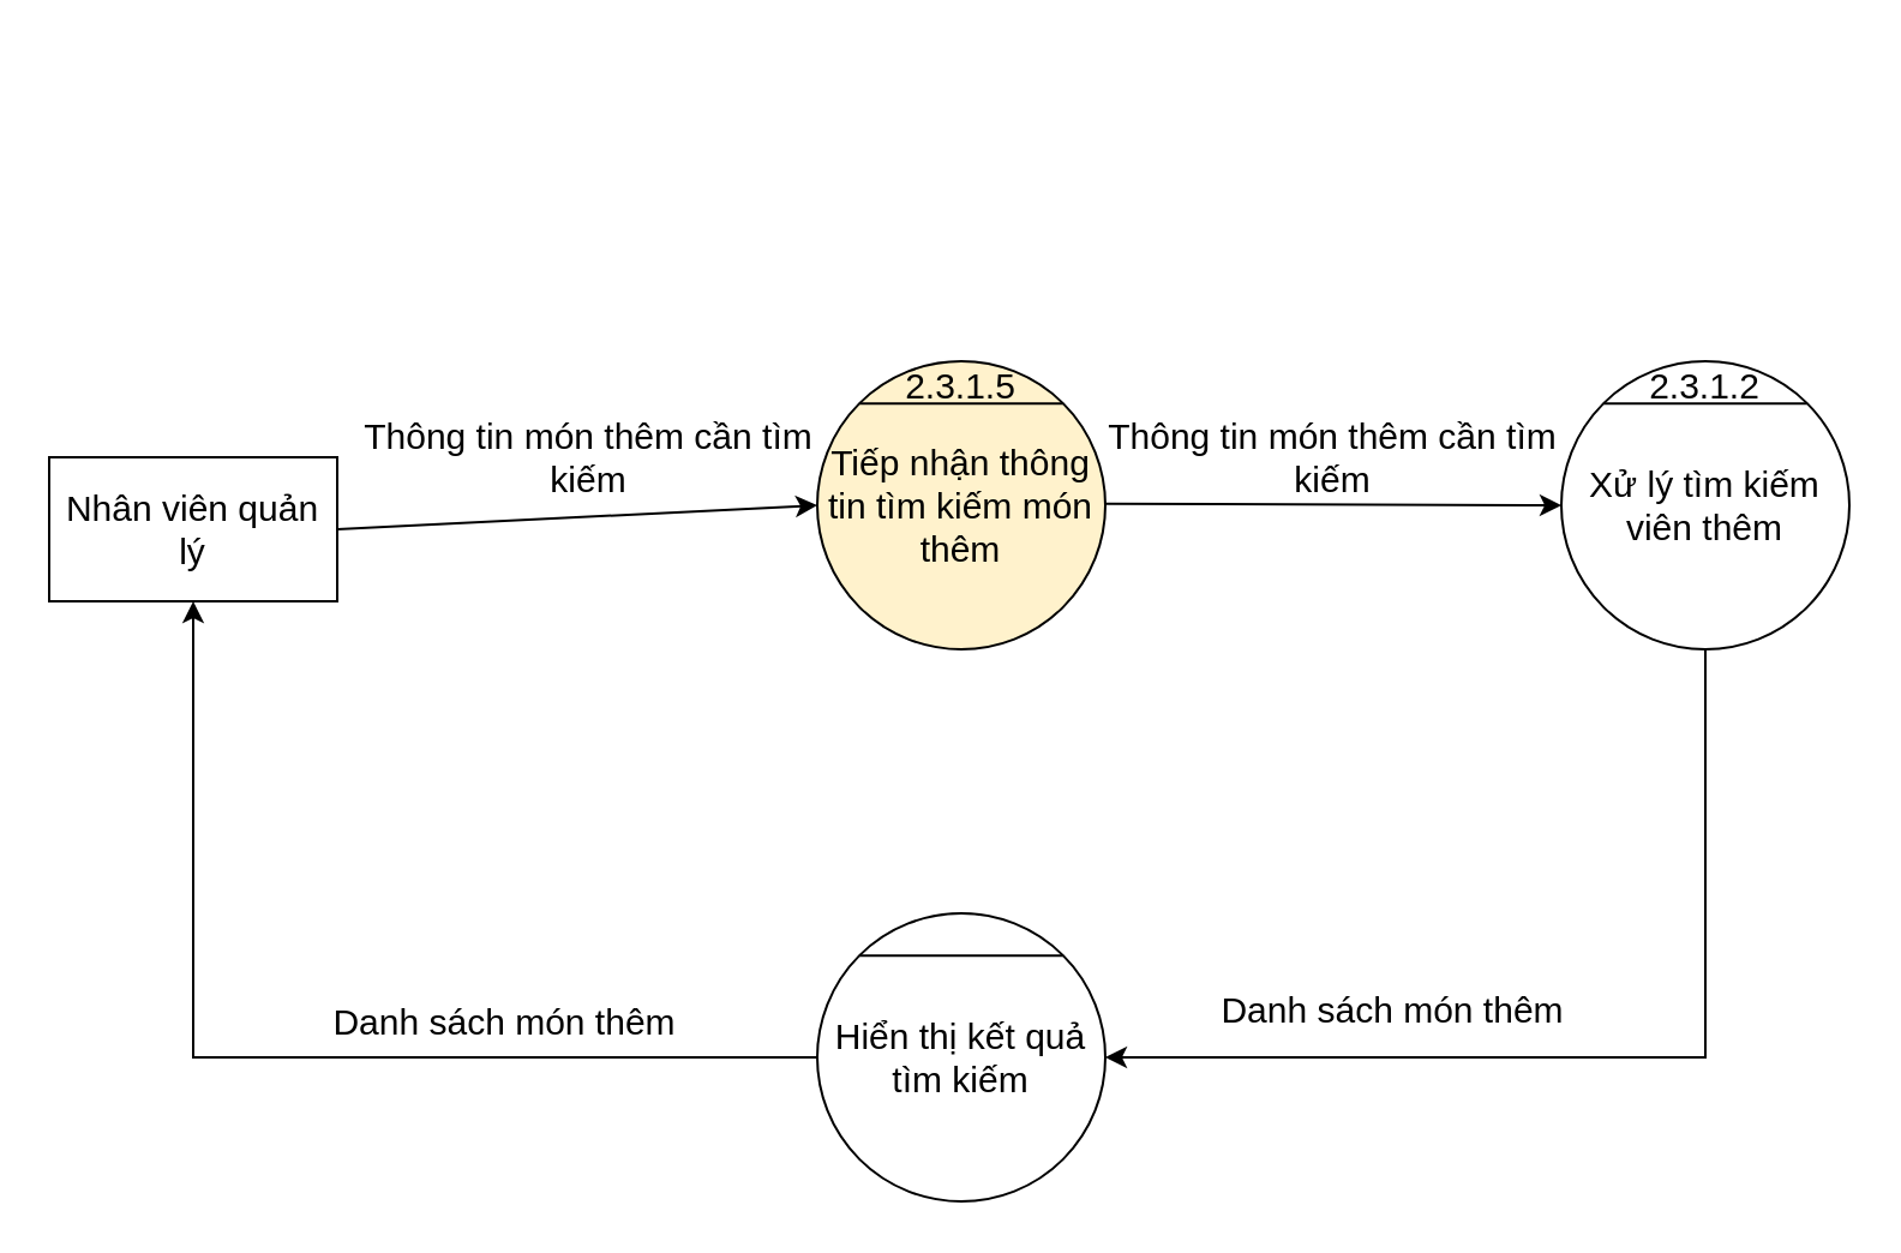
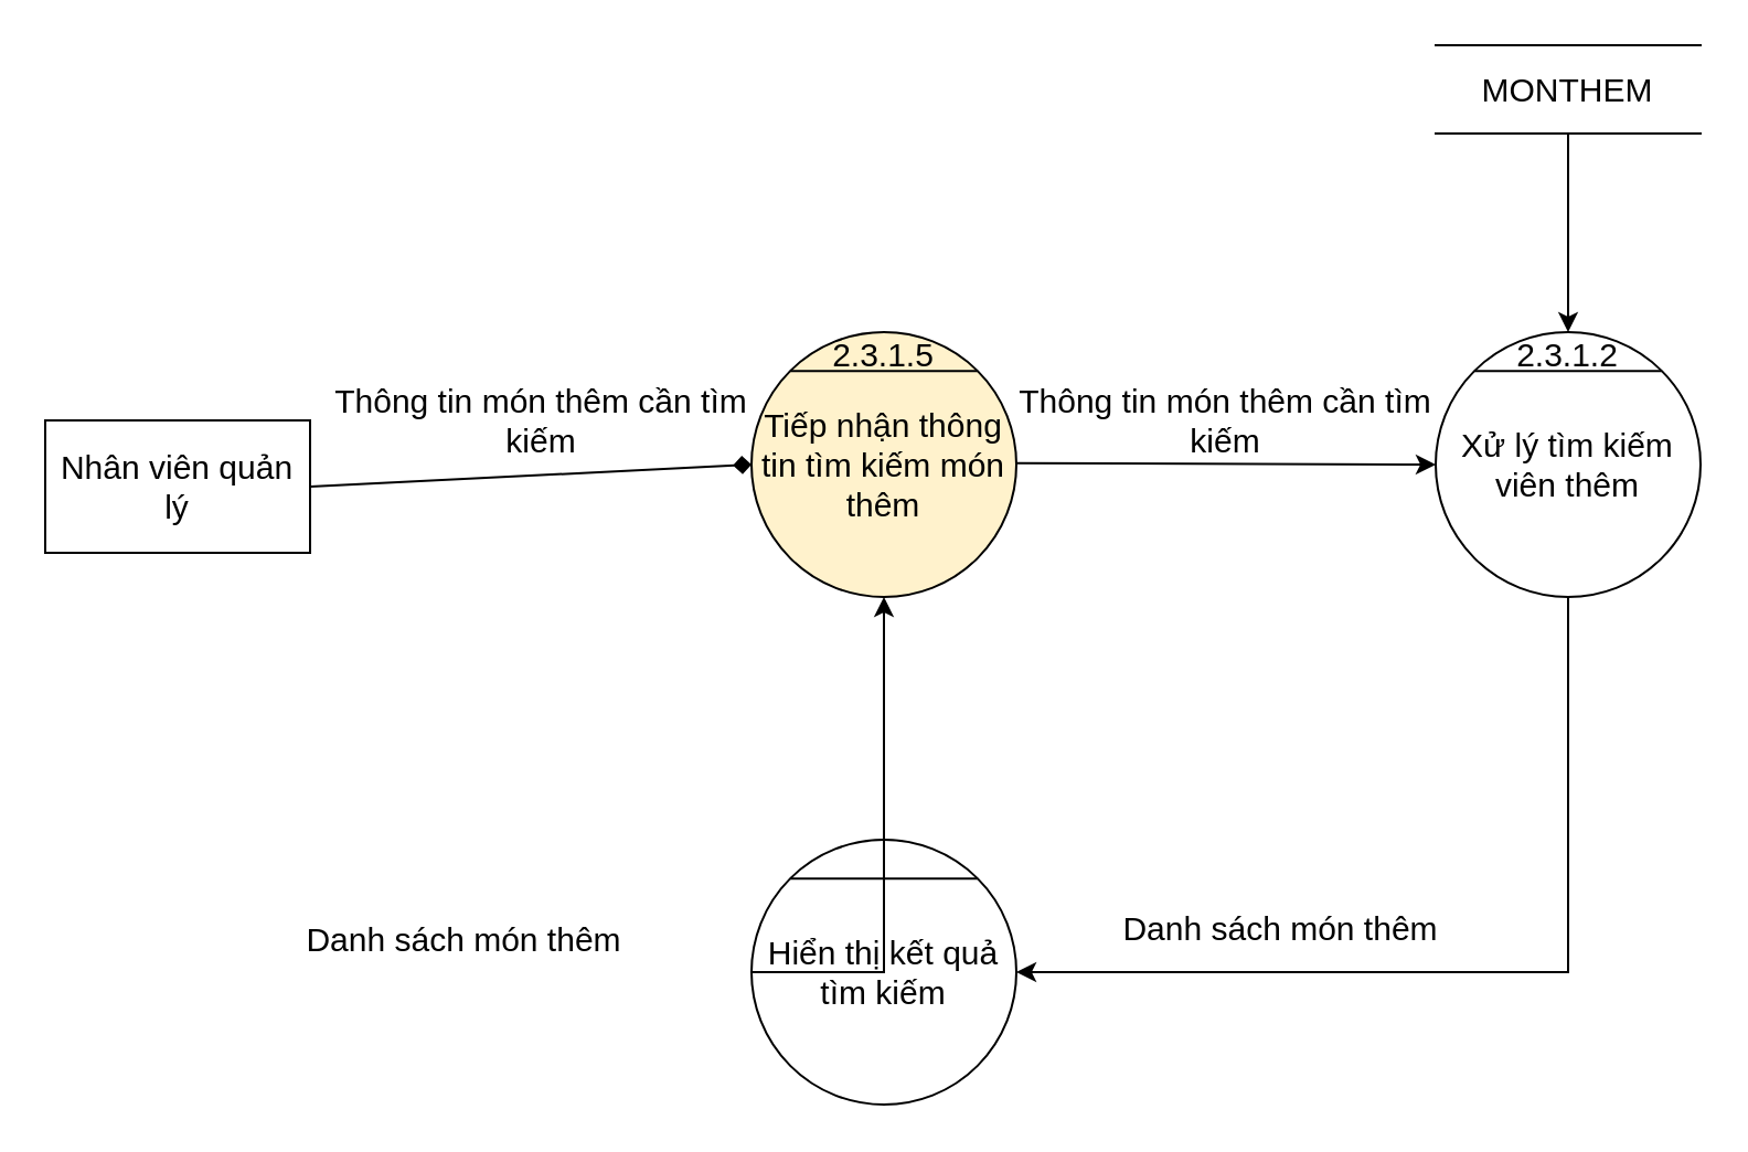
+ <mxCell id="15" value="MONTHEM" style="shape=partialRectangle;whiteSpace=wrap;html=1;left=0;right=0;fillColor=none;fontSize=15;" vertex="1" parent="1"><mxGeometry x="650" y="20" width="120" height="40" as="geometry" /></mxCell>
+ <mxCell id="16" value="" style="endArrow=classic;html=1;rounded=0;fontSize=15;exitX=0.5;exitY=1;exitDx=0;exitDy=0;entryX=0.5;entryY=0;entryDx=0;entryDy=0;" edge="1" parent="1" source="15" target="10"><mxGeometry width="50" height="50" relative="1" as="geometry"><mxPoint x="430" y="310" as="sourcePoint" /><mxPoint x="480" y="260" as="targetPoint" /></mxGeometry></mxCell>
- <mxCell id="6" value="" style="endArrow=classic;html=1;rounded=0;exitX=1;exitY=0.5;exitDx=0;exitDy=0;entryX=0;entryY=0.5;entryDx=0;entryDy=0;fontSize=15;" edge="1" parent="1" source="5" target="2"><mxGeometry width="50" height="50" relative="1" as="geometry"><mxPoint x="290" y="230" as="sourcePoint" /><mxPoint x="340" y="180" as="targetPoint" /></mxGeometry></mxCell>
+ <mxCell id="6" value="" style="endArrow=diamond;html=1;rounded=0;exitX=1;exitY=0.5;exitDx=0;exitDy=0;entryX=0;entryY=0.5;entryDx=0;entryDy=0;fontSize=15;" edge="1" parent="1" source="5" target="2"><mxGeometry width="50" height="50" relative="1" as="geometry"><mxPoint x="290" y="230" as="sourcePoint" /><mxPoint x="340" y="180" as="targetPoint" /></mxGeometry></mxCell>
- <mxCell id="19" value="" style="edgeStyle=segmentEdgeStyle;endArrow=classic;html=1;rounded=0;fontSize=15;exitX=0;exitY=0.5;exitDx=0;exitDy=0;entryX=0.5;entryY=1;entryDx=0;entryDy=0;" edge="1" parent="1" source="11" target="5"><mxGeometry width="50" height="50" relative="1" as="geometry"><mxPoint x="430" y="520" as="sourcePoint" /><mxPoint x="480" y="470" as="targetPoint" /></mxGeometry></mxCell>
+ <mxCell id="19" value="" style="edgeStyle=segmentEdgeStyle;endArrow=classic;html=1;rounded=0;fontSize=15;exitX=0;exitY=0.5;exitDx=0;exitDy=0;" edge="1" parent="1" source="11" target="2"><mxGeometry width="50" height="50" relative="1" as="geometry"><mxPoint x="430" y="520" as="sourcePoint" /><mxPoint x="480" y="470" as="targetPoint" /></mxGeometry></mxCell>
